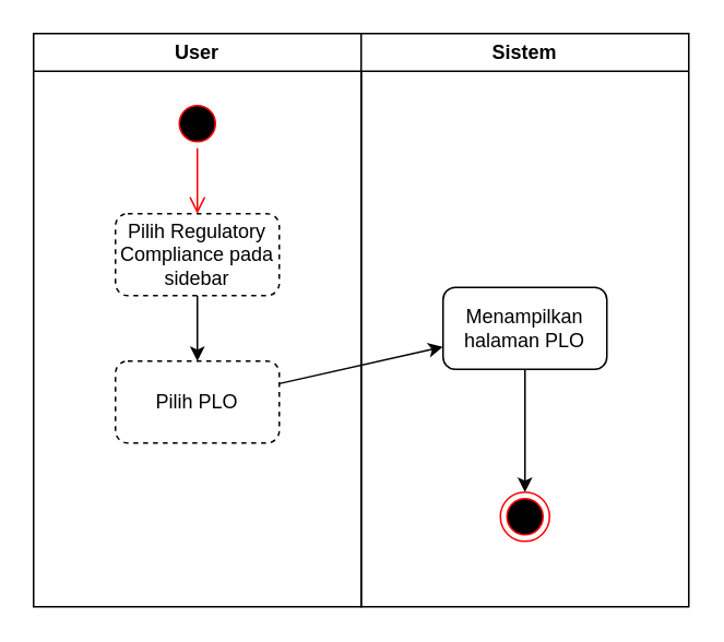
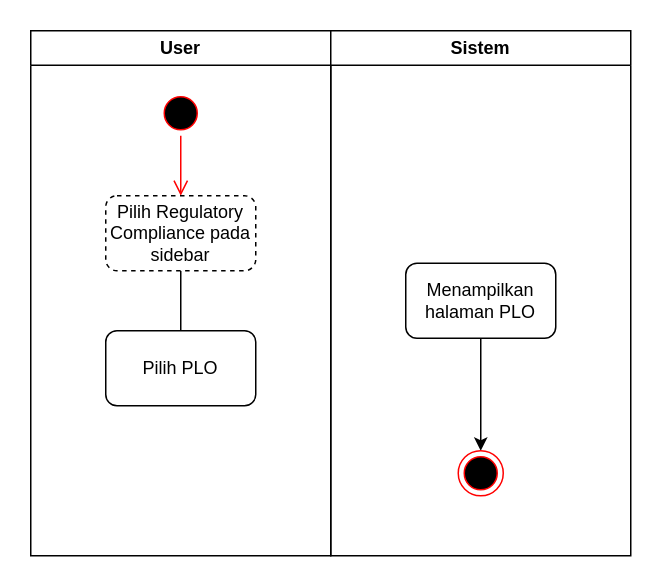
- <mxCell id="5" value="" style="edgeStyle=none;html=1;" edge="1" parent="2" source="6" target="7"><mxGeometry relative="1" as="geometry" /></mxCell>
+ <mxCell id="5" value="" style="edgeStyle=none;html=1;endArrow=none;" edge="1" parent="2" source="6" target="7"><mxGeometry relative="1" as="geometry" /></mxCell>
- <mxCell id="12" value="" style="edgeStyle=none;html=1;" edge="1" parent="1" source="7" target="10"><mxGeometry relative="1" as="geometry" /></mxCell>
- <mxCell id="7" value="Pilih PLO" style="rounded=1;whiteSpace=wrap;html=1;dashed=1;" parent="2" vertex="1"><mxGeometry x="50" y="200" width="100" height="50" as="geometry" /></mxCell>
+ <mxCell id="7" value="Pilih PLO" style="rounded=1;whiteSpace=wrap;html=1;" parent="2" vertex="1"><mxGeometry x="50" y="200" width="100" height="50" as="geometry" /></mxCell>
